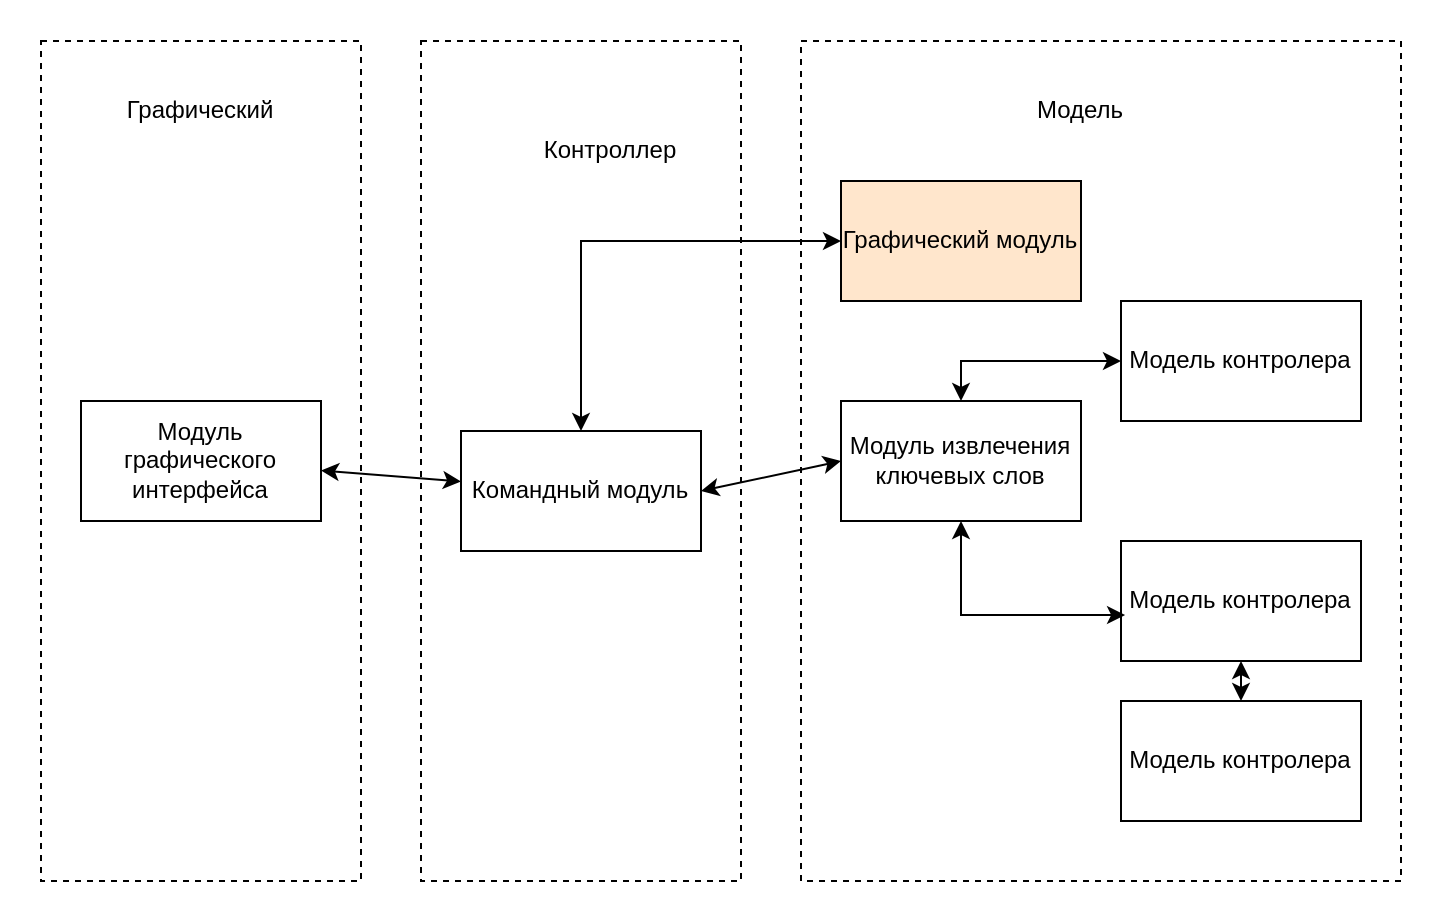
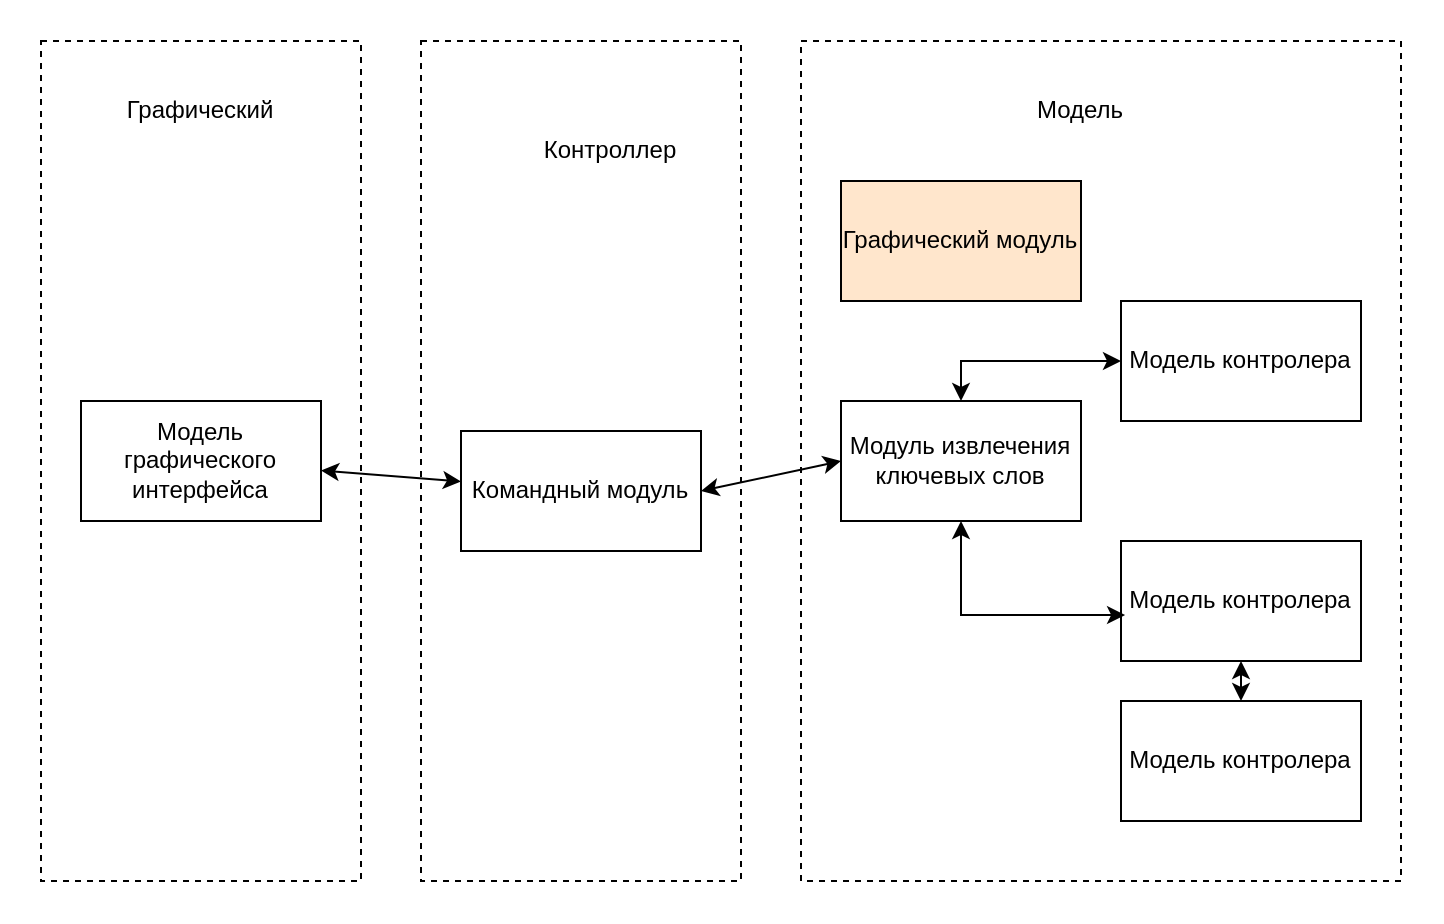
- <mxCell id="14" value="" style="endArrow=classic;startArrow=classic;html=1;rounded=0;exitX=0.5;exitY=0;exitDx=0;exitDy=0;entryX=0;entryY=0.5;entryDx=0;entryDy=0;" edge="1" parent="1" source="8" target="13"><mxGeometry width="50" height="50" relative="1" as="geometry"><mxPoint x="580" y="330" as="sourcePoint" /><mxPoint x="630" y="280" as="targetPoint" /><Array as="points"><mxPoint x="290" y="120" /></Array></mxGeometry></mxCell>
- <mxCell id="4" value="Модуль графического интерфейса" style="rounded=0;whiteSpace=wrap;html=1;" vertex="1" parent="1"><mxGeometry x="40" y="200" width="120" height="60" as="geometry" /></mxCell>
+ <mxCell id="4" value="Модель графического интерфейса" style="rounded=0;whiteSpace=wrap;html=1;" vertex="1" parent="1"><mxGeometry x="40" y="200" width="120" height="60" as="geometry" /></mxCell>
